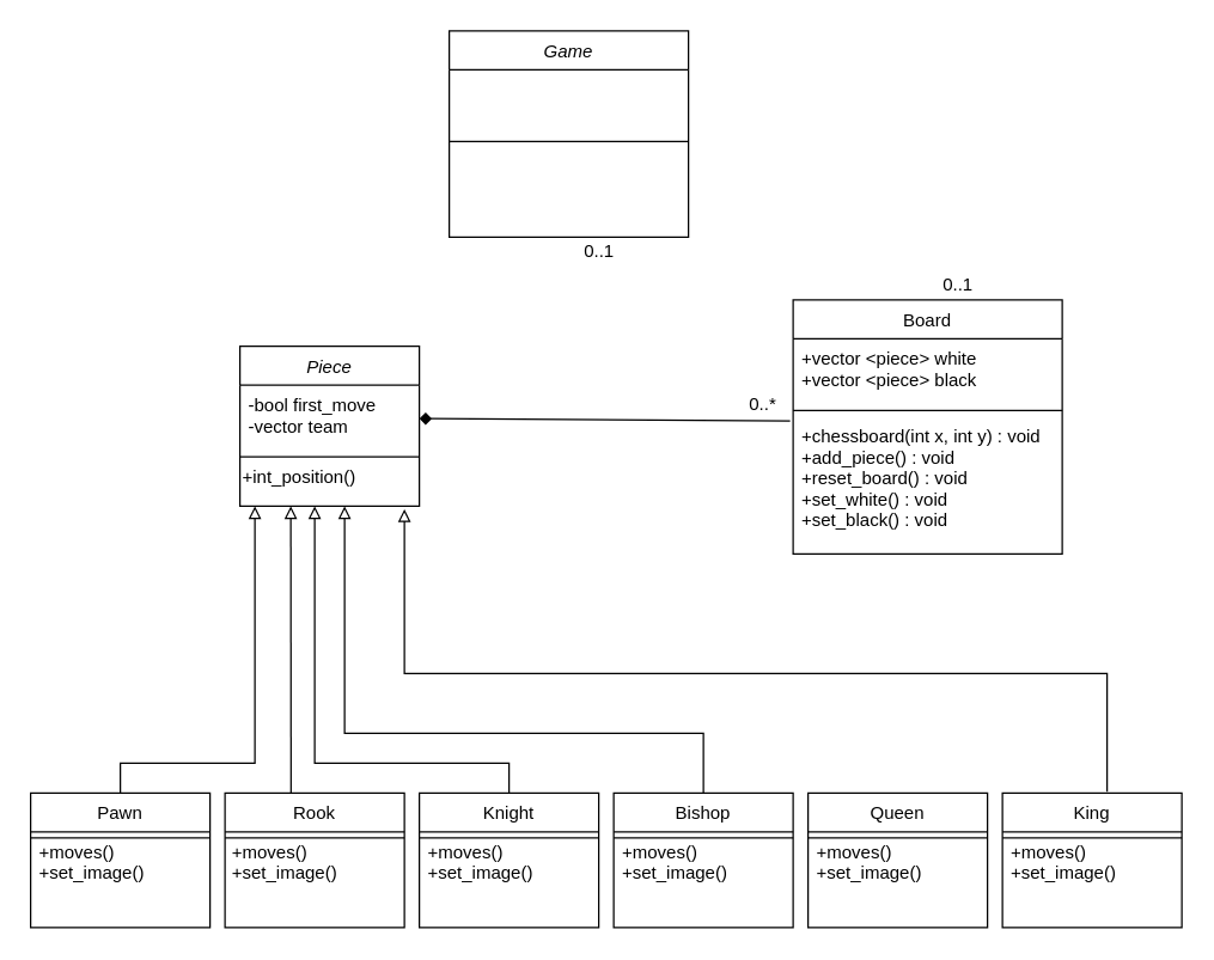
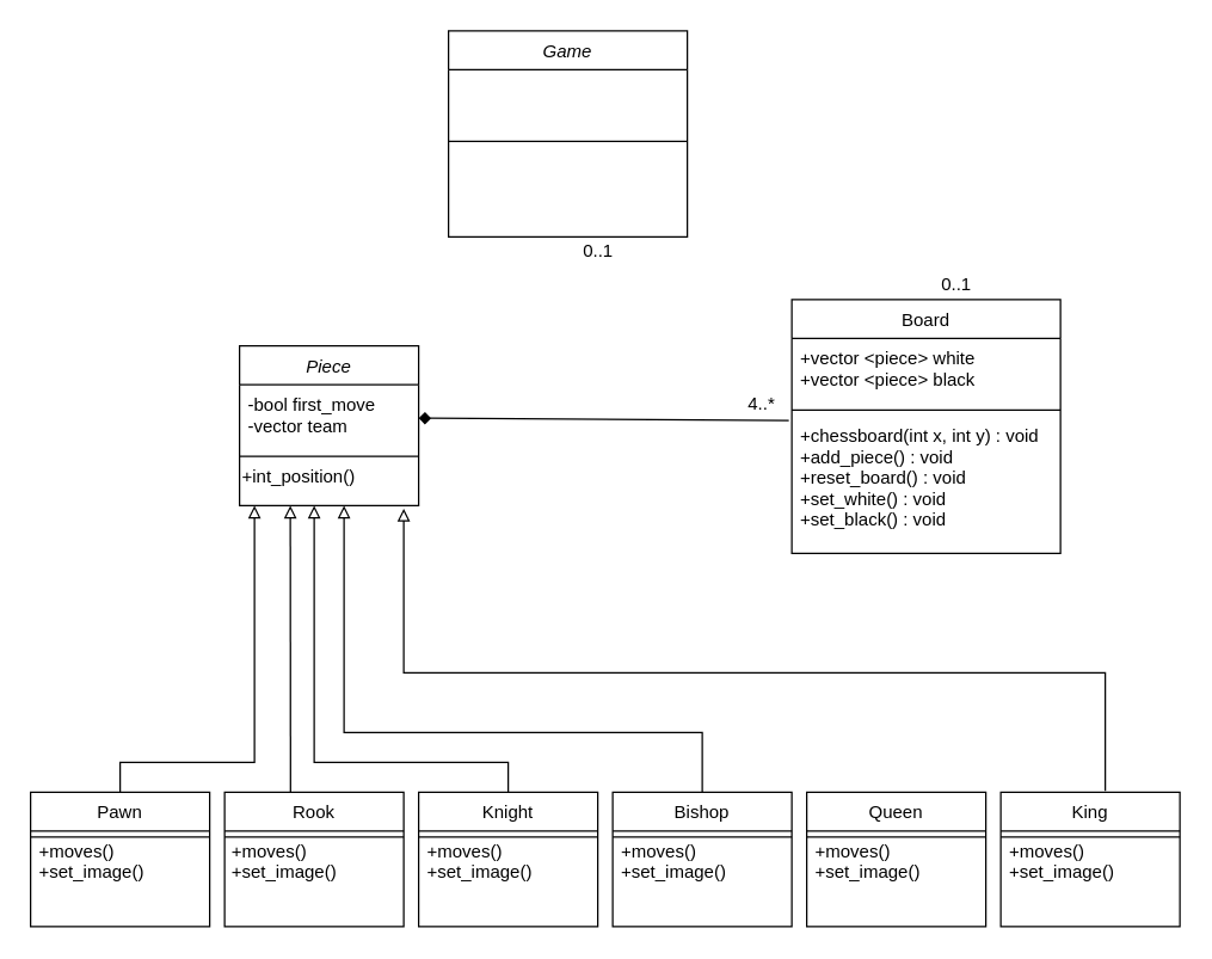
- <mxCell id="32" value="0..*" style="text;html=1;strokeColor=none;fillColor=none;align=center;verticalAlign=middle;whiteSpace=wrap;rounded=0;" parent="1" vertex="1"><mxGeometry x="480" y="260" width="60" height="20" as="geometry" /></mxCell>
+ <mxCell id="32" value="4..*" style="text;html=1;strokeColor=none;fillColor=none;align=center;verticalAlign=middle;whiteSpace=wrap;rounded=0;" parent="1" vertex="1"><mxGeometry x="480" y="260" width="60" height="20" as="geometry" /></mxCell>
